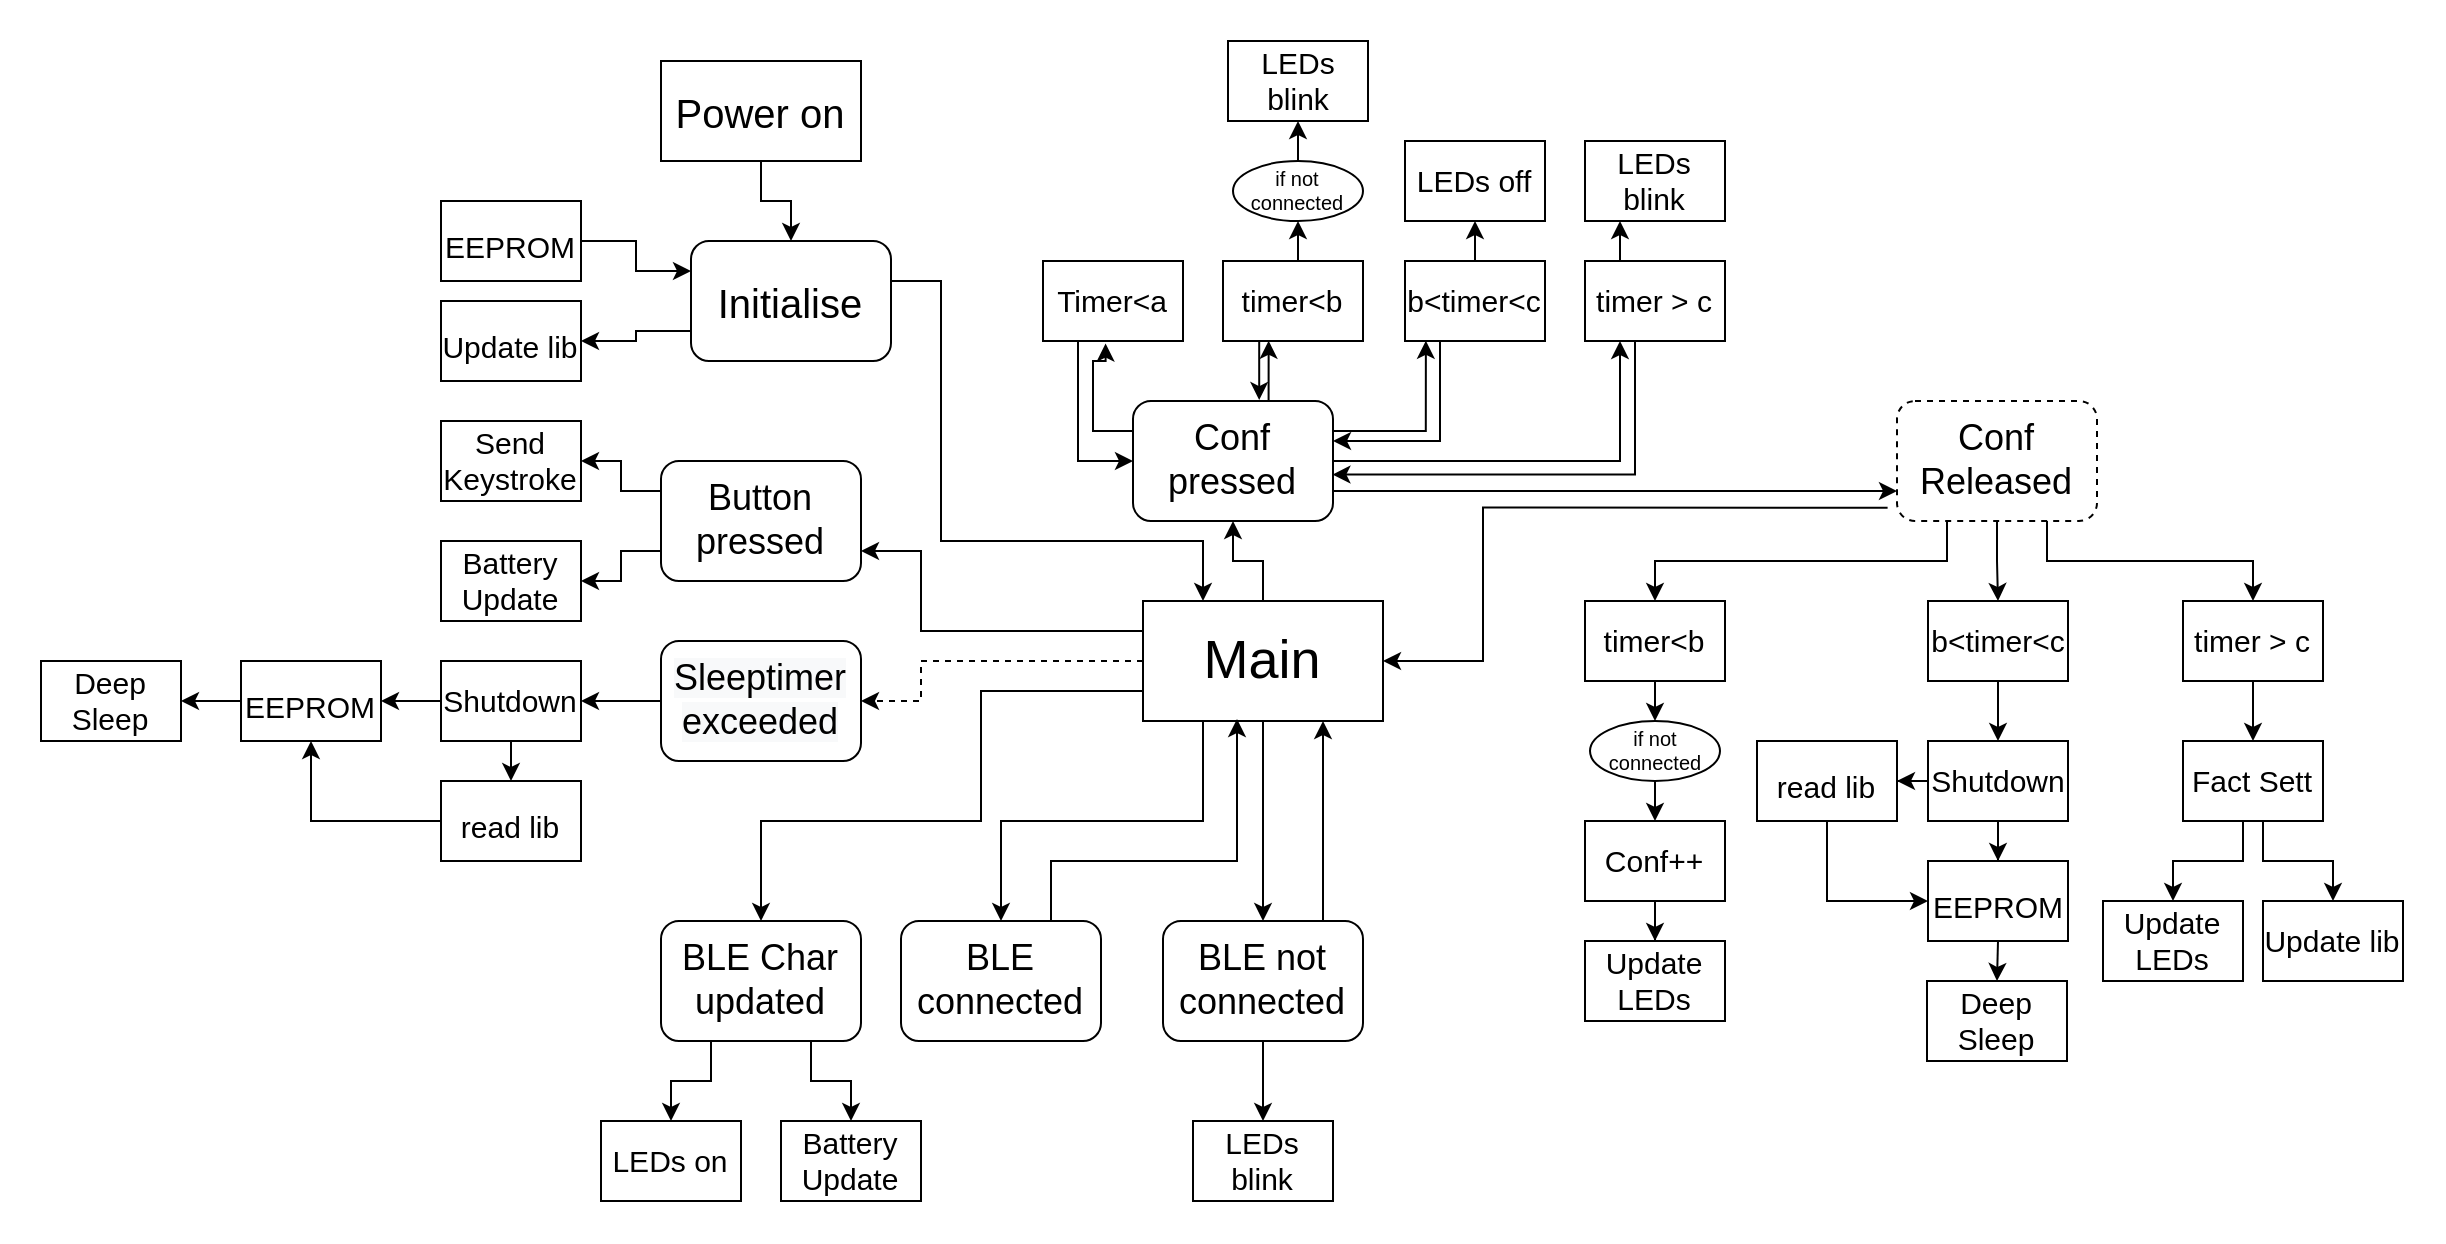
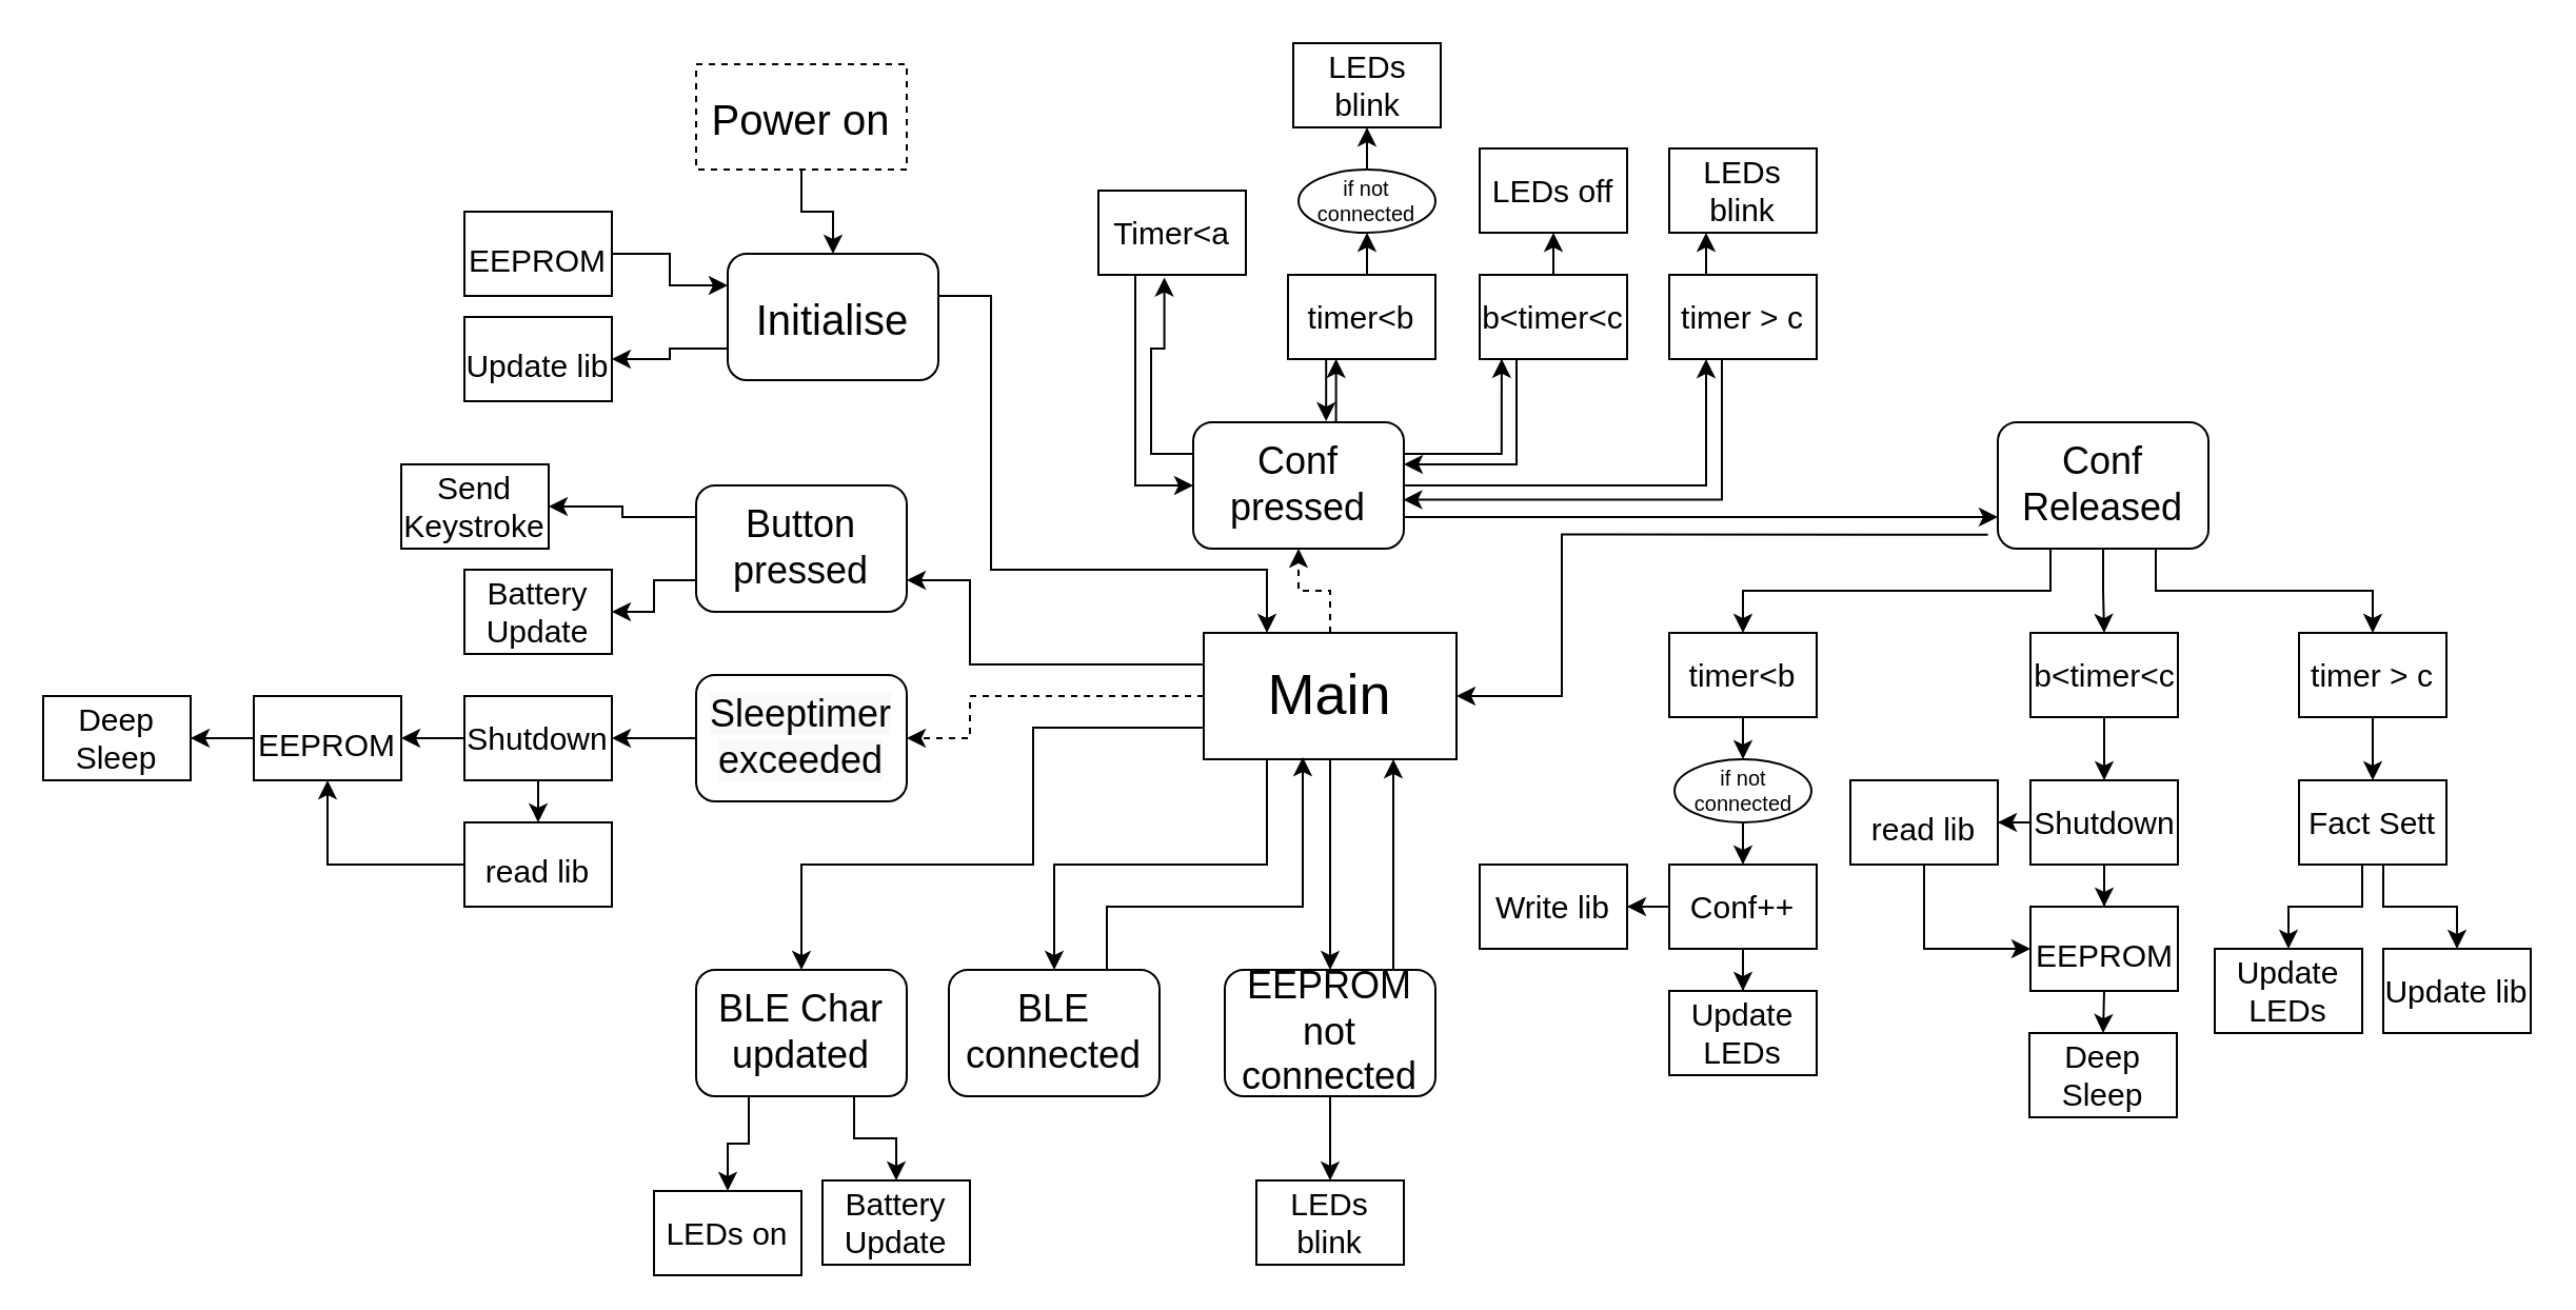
- <mxCell id="13" value="&lt;font style=&quot;font-size: 20px&quot;&gt;Power on&lt;/font&gt;" style="rounded=0;whiteSpace=wrap;html=1;fontSize=27;" parent="1" vertex="1"><mxGeometry x="330" y="30" width="100" height="50" as="geometry" /></mxCell>
+ <mxCell id="13" value="&lt;font style=&quot;font-size: 20px&quot;&gt;Power on&lt;/font&gt;" style="rounded=0;whiteSpace=wrap;html=1;fontSize=27;dashed=1;" parent="1" vertex="1"><mxGeometry x="330" y="30" width="100" height="50" as="geometry" /></mxCell>
- <mxCell id="32" value="&lt;font style=&quot;font-size: 15px&quot;&gt;Timer&amp;lt;a&lt;/font&gt;" style="rounded=0;whiteSpace=wrap;html=1;fontSize=10;" parent="1" vertex="1"><mxGeometry x="521" y="130" width="70" height="40" as="geometry" /></mxCell>
+ <mxCell id="32" value="&lt;font style=&quot;font-size: 15px&quot;&gt;Timer&amp;lt;a&lt;/font&gt;" style="rounded=0;whiteSpace=wrap;html=1;fontSize=10;" parent="1" vertex="1"><mxGeometry x="521" y="90" width="70" height="40" as="geometry" /></mxCell>
- <mxCell id="91" value="&lt;font style=&quot;font-size: 15px&quot;&gt;Send Keystroke&lt;/font&gt;" style="rounded=0;whiteSpace=wrap;html=1;fontSize=10;" parent="1" vertex="1"><mxGeometry x="220" y="210" width="70" height="40" as="geometry" /></mxCell>
+ <mxCell id="91" value="&lt;font style=&quot;font-size: 15px&quot;&gt;Send Keystroke&lt;/font&gt;" style="rounded=0;whiteSpace=wrap;html=1;fontSize=10;" parent="1" vertex="1"><mxGeometry x="190" y="220" width="70" height="40" as="geometry" /></mxCell>
- <mxCell id="37" value="Conf Released" style="whiteSpace=wrap;html=1;rounded=1;fontSize=18;dashed=1;" parent="1" vertex="1"><mxGeometry x="948" y="200" width="100" height="60" as="geometry" /></mxCell>
+ <mxCell id="37" value="Conf Released" style="whiteSpace=wrap;html=1;rounded=1;fontSize=18;" parent="1" vertex="1"><mxGeometry x="948" y="200" width="100" height="60" as="geometry" /></mxCell>
- <mxCell id="2" style="edgeStyle=orthogonalEdgeStyle;rounded=0;orthogonalLoop=1;jettySize=auto;html=1;fontSize=18;" parent="1" source="8" target="22" edge="1"><mxGeometry relative="1" as="geometry" /></mxCell>
+ <mxCell id="2" style="edgeStyle=orthogonalEdgeStyle;rounded=0;orthogonalLoop=1;jettySize=auto;html=1;fontSize=18;dashed=1;" parent="1" source="8" target="22" edge="1"><mxGeometry relative="1" as="geometry" /></mxCell>
+ <mxCell id="61" value="&lt;span style=&quot;font-size: 15px&quot;&gt;Write lib&lt;/span&gt;" style="rounded=0;whiteSpace=wrap;html=1;fontSize=10;" parent="1" vertex="1"><mxGeometry x="702" y="410" width="70" height="40" as="geometry" /></mxCell>
+ <mxCell id="56" value="" style="edgeStyle=orthogonalEdgeStyle;rounded=0;orthogonalLoop=1;jettySize=auto;html=1;fontSize=15;" parent="1" source="58" target="61" edge="1"><mxGeometry relative="1" as="geometry" /></mxCell>
- <mxCell id="75" value="&lt;font style=&quot;font-size: 18px&quot;&gt;BLE not connected&lt;/font&gt;" style="rounded=1;whiteSpace=wrap;html=1;fontSize=18;" parent="1" vertex="1"><mxGeometry x="581" y="460" width="100" height="60" as="geometry" /></mxCell>
+ <mxCell id="75" value="&lt;font style=&quot;font-size: 18px&quot;&gt;EEPROM not connected&lt;/font&gt;" style="rounded=1;whiteSpace=wrap;html=1;fontSize=18;" parent="1" vertex="1"><mxGeometry x="581" y="460" width="100" height="60" as="geometry" /></mxCell>
- <mxCell id="93" value="&lt;span style=&quot;font-size: 15px&quot;&gt;LEDs on&lt;/span&gt;" style="rounded=0;whiteSpace=wrap;html=1;fontSize=10;" parent="1" vertex="1"><mxGeometry x="300" y="560" width="70" height="40" as="geometry" /></mxCell>
+ <mxCell id="93" value="&lt;span style=&quot;font-size: 15px&quot;&gt;LEDs on&lt;/span&gt;" style="rounded=0;whiteSpace=wrap;html=1;fontSize=10;" parent="1" vertex="1"><mxGeometry x="310" y="565" width="70" height="40" as="geometry" /></mxCell>
